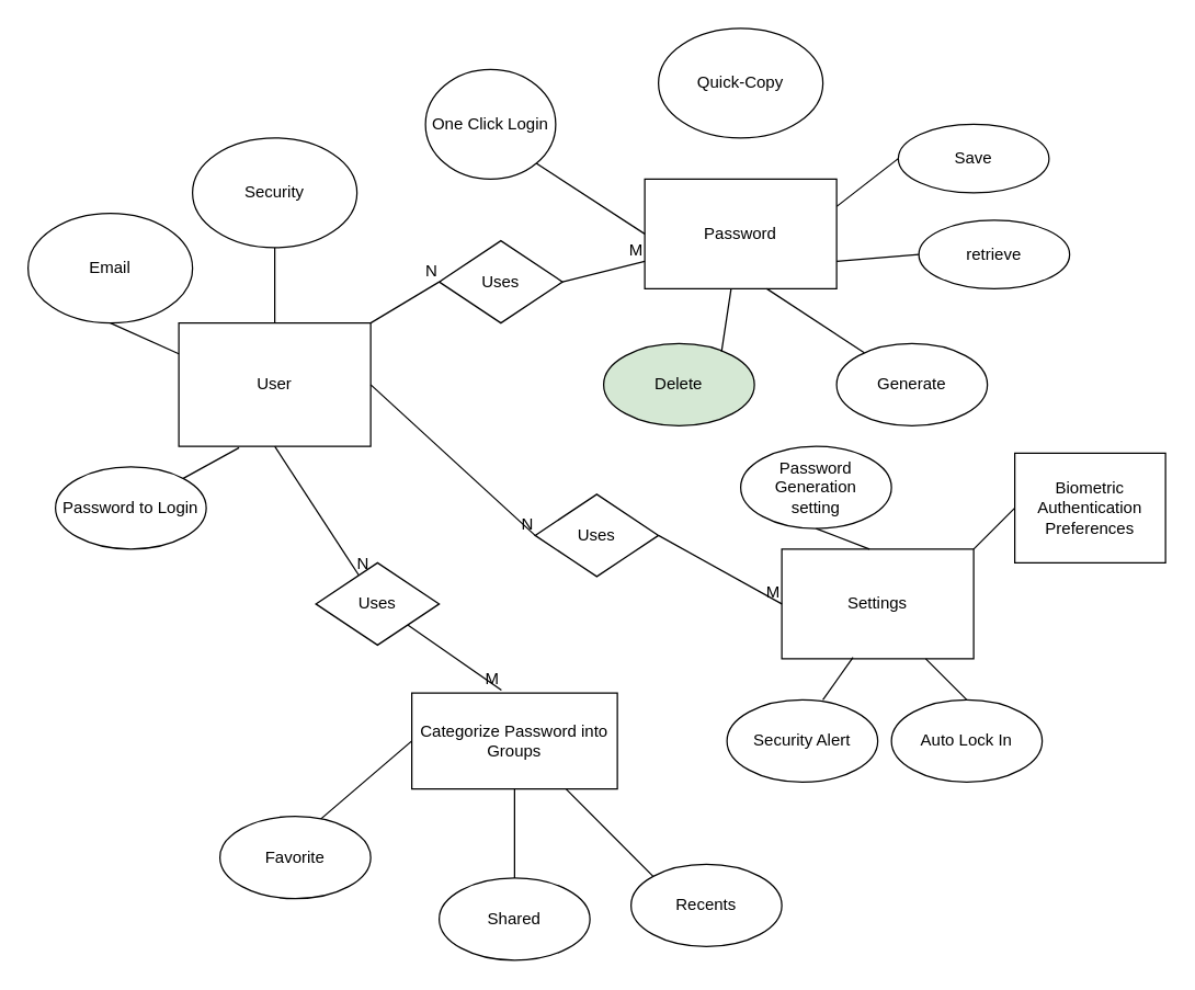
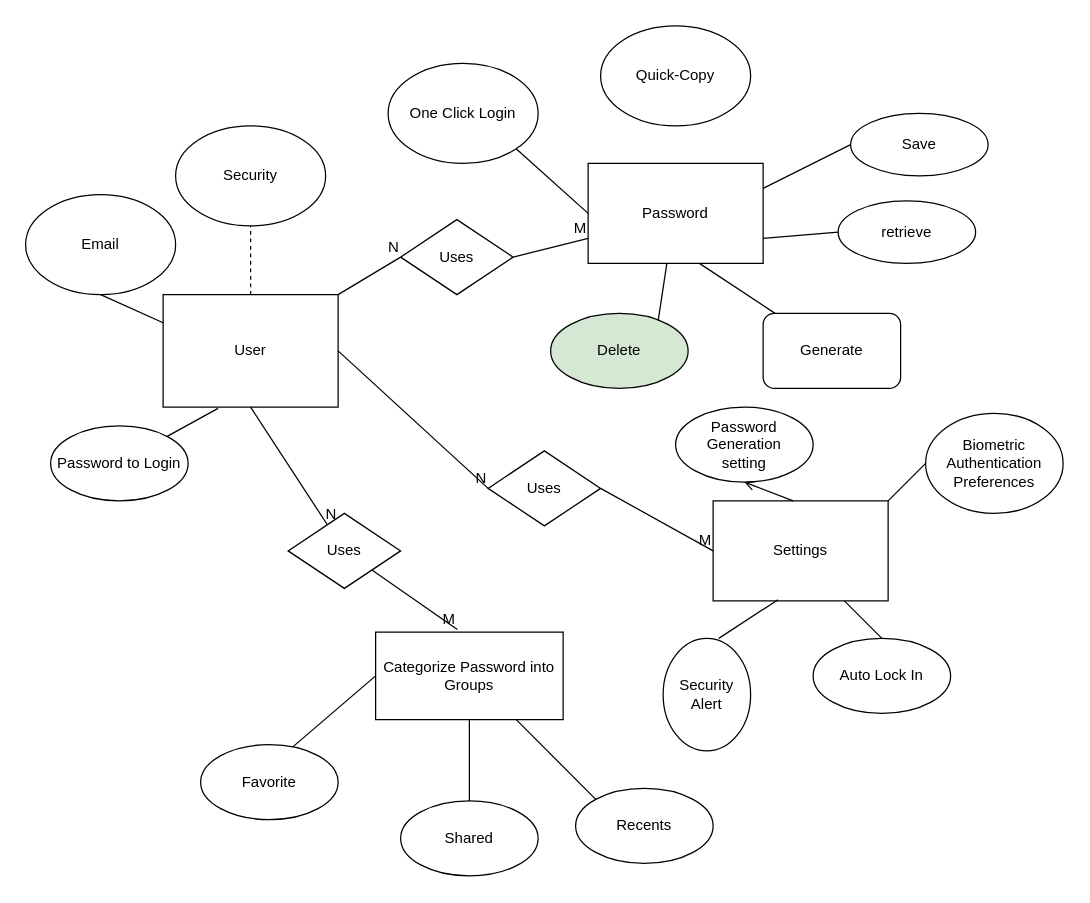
- <mxCell id="29" value="One Click Login" style="ellipse;whiteSpace=wrap;html=1;" vertex="1" parent="1"><mxGeometry x="310" y="50" width="95" height="80" as="geometry" /></mxCell>
+ <mxCell id="29" value="One Click Login" style="ellipse;whiteSpace=wrap;html=1;" vertex="1" parent="1"><mxGeometry x="310" y="50" width="120" height="80" as="geometry" /></mxCell>
- <mxCell id="21" value="Save" style="ellipse;whiteSpace=wrap;html=1;align=center;" vertex="1" parent="1"><mxGeometry x="655" y="90" width="110" height="50" as="geometry" /></mxCell>
+ <mxCell id="21" value="Save" style="ellipse;whiteSpace=wrap;html=1;align=center;" vertex="1" parent="1"><mxGeometry x="680" y="90" width="110" height="50" as="geometry" /></mxCell>
- <mxCell id="33" value="" style="endArrow=none;html=1;rounded=0;exitX=0.5;exitY=0;exitDx=0;exitDy=0;entryX=0.5;entryY=1;entryDx=0;entryDy=0;" edge="1" parent="1" source="2" target="32"><mxGeometry relative="1" as="geometry"><mxPoint x="480" y="180" as="sourcePoint" /><mxPoint x="422" y="128" as="targetPoint" /></mxGeometry></mxCell>
+ <mxCell id="33" value="" style="endArrow=none;html=1;rounded=0;exitX=0.5;exitY=0;exitDx=0;exitDy=0;entryX=0.5;entryY=1;entryDx=0;entryDy=0;dashed=1;" edge="1" parent="1" source="2" target="32"><mxGeometry relative="1" as="geometry"><mxPoint x="480" y="180" as="sourcePoint" /><mxPoint x="422" y="128" as="targetPoint" /></mxGeometry></mxCell>
- <mxCell id="23" value="Generate" style="ellipse;whiteSpace=wrap;html=1;align=center;" vertex="1" parent="1"><mxGeometry x="610" y="250" width="110" height="60" as="geometry" /></mxCell>
+ <mxCell id="23" value="Generate" style="whiteSpace=wrap;html=1;align=center;rounded=1;" vertex="1" parent="1"><mxGeometry x="610" y="250" width="110" height="60" as="geometry" /></mxCell>
- <mxCell id="38" value="Biometric Authentication&lt;div&gt;Preferences&lt;/div&gt;" style="whiteSpace=wrap;html=1;align=center;rounded=0;" vertex="1" parent="1"><mxGeometry x="740" y="330" width="110" height="80" as="geometry" /></mxCell>
+ <mxCell id="38" value="Biometric Authentication&lt;div&gt;Preferences&lt;/div&gt;" style="ellipse;whiteSpace=wrap;html=1;align=center;" vertex="1" parent="1"><mxGeometry x="740" y="330" width="110" height="80" as="geometry" /></mxCell>
- <mxCell id="43" value="" style="endArrow=none;html=1;rounded=0;entryX=0.5;entryY=1;entryDx=0;entryDy=0;exitX=0.457;exitY=0;exitDx=0;exitDy=0;exitPerimeter=0;" edge="1" parent="1" source="4" target="42"><mxGeometry relative="1" as="geometry"><mxPoint x="720" y="410" as="sourcePoint" /><mxPoint x="750" y="380" as="targetPoint" /></mxGeometry></mxCell>
+ <mxCell id="43" value="" style="endArrow=open;html=1;rounded=0;entryX=0.5;entryY=1;entryDx=0;entryDy=0;exitX=0.457;exitY=0;exitDx=0;exitDy=0;exitPerimeter=0;" edge="1" parent="1" source="4" target="42"><mxGeometry relative="1" as="geometry"><mxPoint x="720" y="410" as="sourcePoint" /><mxPoint x="750" y="380" as="targetPoint" /></mxGeometry></mxCell>
- <mxCell id="40" value="Security Alert" style="ellipse;whiteSpace=wrap;html=1;align=center;" vertex="1" parent="1"><mxGeometry x="530" y="510" width="110" height="60" as="geometry" /></mxCell>
+ <mxCell id="40" value="Security Alert" style="ellipse;whiteSpace=wrap;html=1;align=center;" vertex="1" parent="1"><mxGeometry x="530" y="510" width="70" height="90" as="geometry" /></mxCell>
